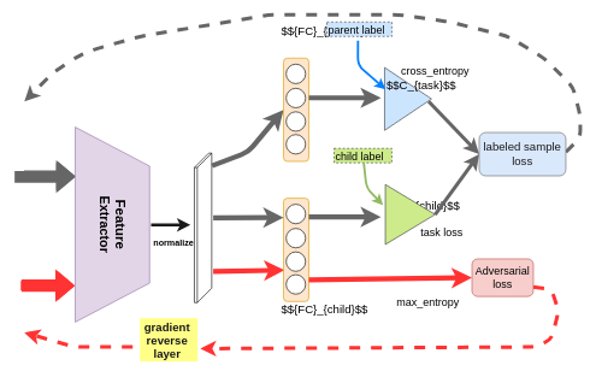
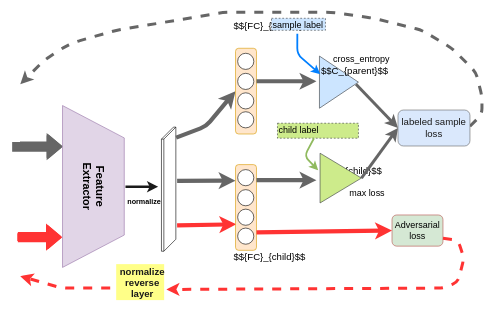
- <mxCell id="39" value="parent label" style="text;html=1;resizable=0;points=[];autosize=1;align=left;verticalAlign=top;spacingTop=-4;fontSize=15;fillColor=#cce5ff;strokeColor=#36393d;dashed=1;" vertex="1" parent="1"><mxGeometry x="452" y="30" width="90" height="20" as="geometry" /></mxCell>
+ <mxCell id="39" value="sample label" style="text;html=1;resizable=0;points=[];autosize=1;align=left;verticalAlign=top;spacingTop=-4;fontSize=15;fillColor=#cce5ff;strokeColor=#36393d;dashed=1;" vertex="1" parent="1"><mxGeometry x="452" y="30" width="90" height="20" as="geometry" /></mxCell>
- <mxCell id="33" value="$$C_{task}$$" style="text;html=1;resizable=0;points=[];autosize=1;align=left;verticalAlign=top;spacingTop=-4;fontSize=16;" vertex="1" parent="1"><mxGeometry x="533" y="106" width="100" height="20" as="geometry" /></mxCell>
+ <mxCell id="33" value="$$C_{parent}$$" style="text;html=1;resizable=0;points=[];autosize=1;align=left;verticalAlign=top;spacingTop=-4;fontSize=16;" vertex="1" parent="1"><mxGeometry x="533" y="106" width="100" height="20" as="geometry" /></mxCell>
- <mxCell id="40" value="child label" style="text;html=1;resizable=0;points=[];autosize=1;align=left;verticalAlign=top;spacingTop=-4;fontSize=15;fillColor=#cdeb8b;strokeColor=#36393d;dashed=1;" vertex="1" parent="1"><mxGeometry x="462" y="205" width="80" height="20" as="geometry" /></mxCell>
+ <mxCell id="40" value="child label" style="text;html=1;resizable=0;points=[];autosize=1;align=left;verticalAlign=top;spacingTop=-4;fontSize=15;fillColor=#cdeb8b;strokeColor=#36393d;dashed=1;" vertex="1" parent="1"><mxGeometry x="462" y="205" width="135" height="25" as="geometry" /></mxCell>
- <mxCell id="38" value="task loss" style="text;html=1;resizable=0;points=[];autosize=1;align=left;verticalAlign=top;spacingTop=-4;fontSize=15;" vertex="1" parent="1"><mxGeometry x="580" y="310" width="70" height="20" as="geometry" /></mxCell>
+ <mxCell id="38" value="max loss" style="text;html=1;resizable=0;points=[];autosize=1;align=left;verticalAlign=top;spacingTop=-4;fontSize=15;" vertex="1" parent="1"><mxGeometry x="580" y="310" width="70" height="20" as="geometry" /></mxCell>
- <mxCell id="36" value="&lt;font style=&quot;font-size: 15px;&quot;&gt;Adversarial loss&lt;/font&gt;" style="rounded=1;whiteSpace=wrap;html=1;fillColor=#f8cecc;strokeColor=#b85450;fontSize=15;" vertex="1" parent="1"><mxGeometry x="653" y="358" width="85" height="52" as="geometry" /></mxCell>
+ <mxCell id="36" value="&lt;font style=&quot;font-size: 15px;&quot;&gt;Adversarial loss&lt;/font&gt;" style="rounded=1;whiteSpace=wrap;html=1;fillColor=#d5e8d4;strokeColor=#b85450;fontSize=15;" vertex="1" parent="1"><mxGeometry x="653" y="358" width="85" height="52" as="geometry" /></mxCell>
- <mxCell id="43" value="max_entropy" style="text;html=1;resizable=0;points=[];autosize=1;align=left;verticalAlign=top;spacingTop=-4;fontSize=15;" vertex="1" parent="1"><mxGeometry x="547" y="407" width="100" height="20" as="geometry" /></mxCell>
- <mxCell id="49" value="&lt;div style=&quot;text-align: center&quot;&gt;&lt;b style=&quot;color: rgb(26 , 26 , 26)&quot;&gt;&amp;nbsp;gradient&lt;/b&gt;&lt;/div&gt;&lt;div style=&quot;text-align: center&quot;&gt;&lt;font color=&quot;#1a1a1a&quot;&gt;&lt;b&gt;&amp;nbsp;reverse&lt;/b&gt;&lt;/font&gt;&lt;/div&gt;&lt;div style=&quot;text-align: center&quot;&gt;&lt;font color=&quot;#1a1a1a&quot;&gt;&lt;b&gt;&amp;nbsp;layer&lt;/b&gt;&lt;/font&gt;&lt;/div&gt;" style="text;html=1;resizable=0;points=[];autosize=1;align=left;verticalAlign=top;spacingTop=-4;fontSize=16;fontColor=#007FFF;fillColor=#ffff88;strokeColor=none;" vertex="1" parent="1"><mxGeometry x="193" y="440" width="80" height="60" as="geometry" /></mxCell>
+ <mxCell id="49" value="&lt;div style=&quot;text-align: center&quot;&gt;&lt;b style=&quot;color: rgb(26 , 26 , 26)&quot;&gt;&amp;nbsp;normalize&lt;/b&gt;&lt;/div&gt;&lt;div style=&quot;text-align: center&quot;&gt;&lt;font color=&quot;#1a1a1a&quot;&gt;&lt;b&gt;&amp;nbsp;reverse&lt;/b&gt;&lt;/font&gt;&lt;/div&gt;&lt;div style=&quot;text-align: center&quot;&gt;&lt;font color=&quot;#1a1a1a&quot;&gt;&lt;b&gt;&amp;nbsp;layer&lt;/b&gt;&lt;/font&gt;&lt;/div&gt;" style="text;html=1;resizable=0;points=[];autosize=1;align=left;verticalAlign=top;spacingTop=-4;fontSize=16;fontColor=#007FFF;fillColor=#ffff88;strokeColor=none;" vertex="1" parent="1"><mxGeometry x="193" y="440" width="80" height="60" as="geometry" /></mxCell>
